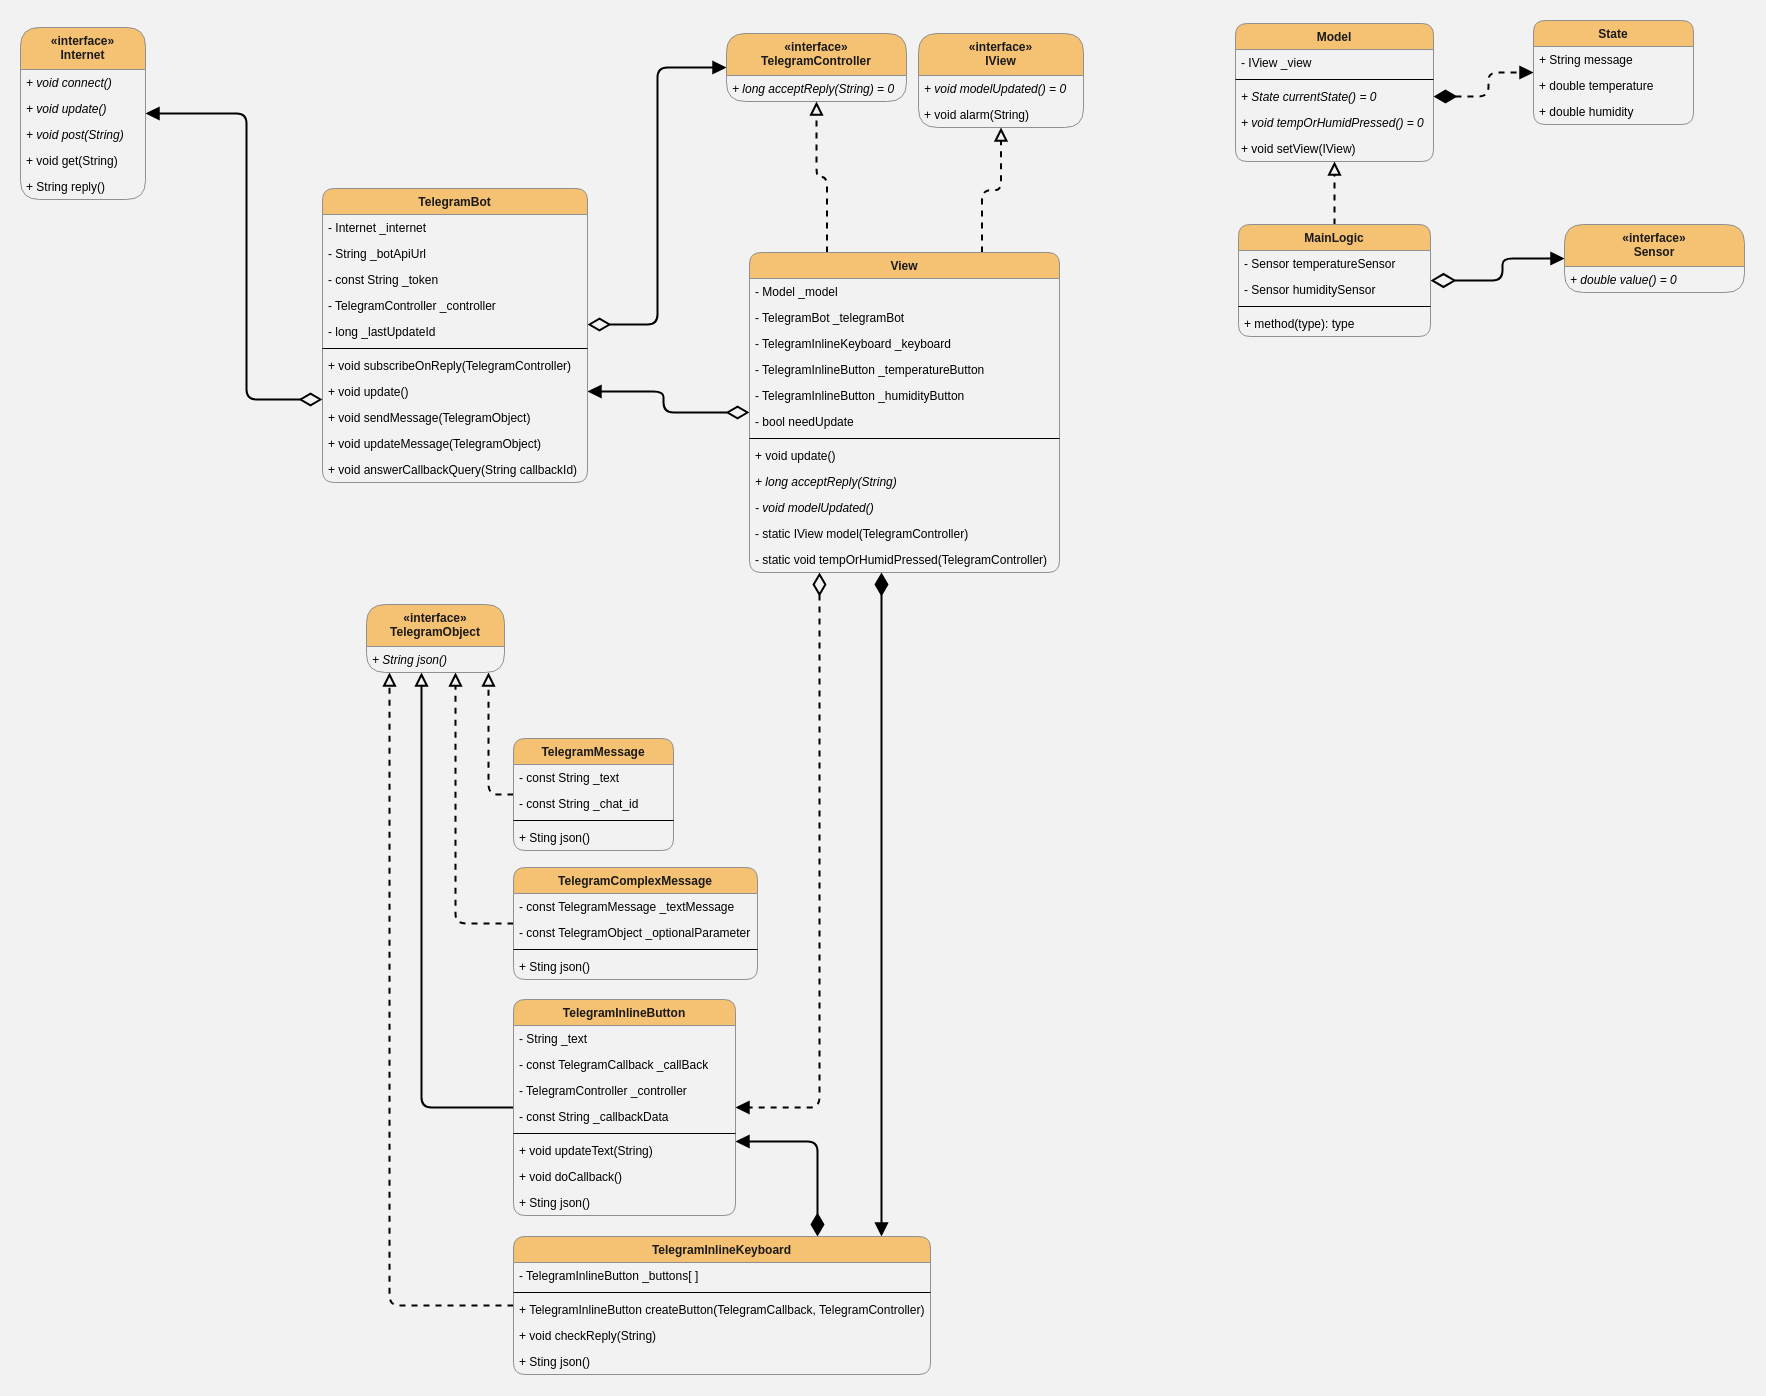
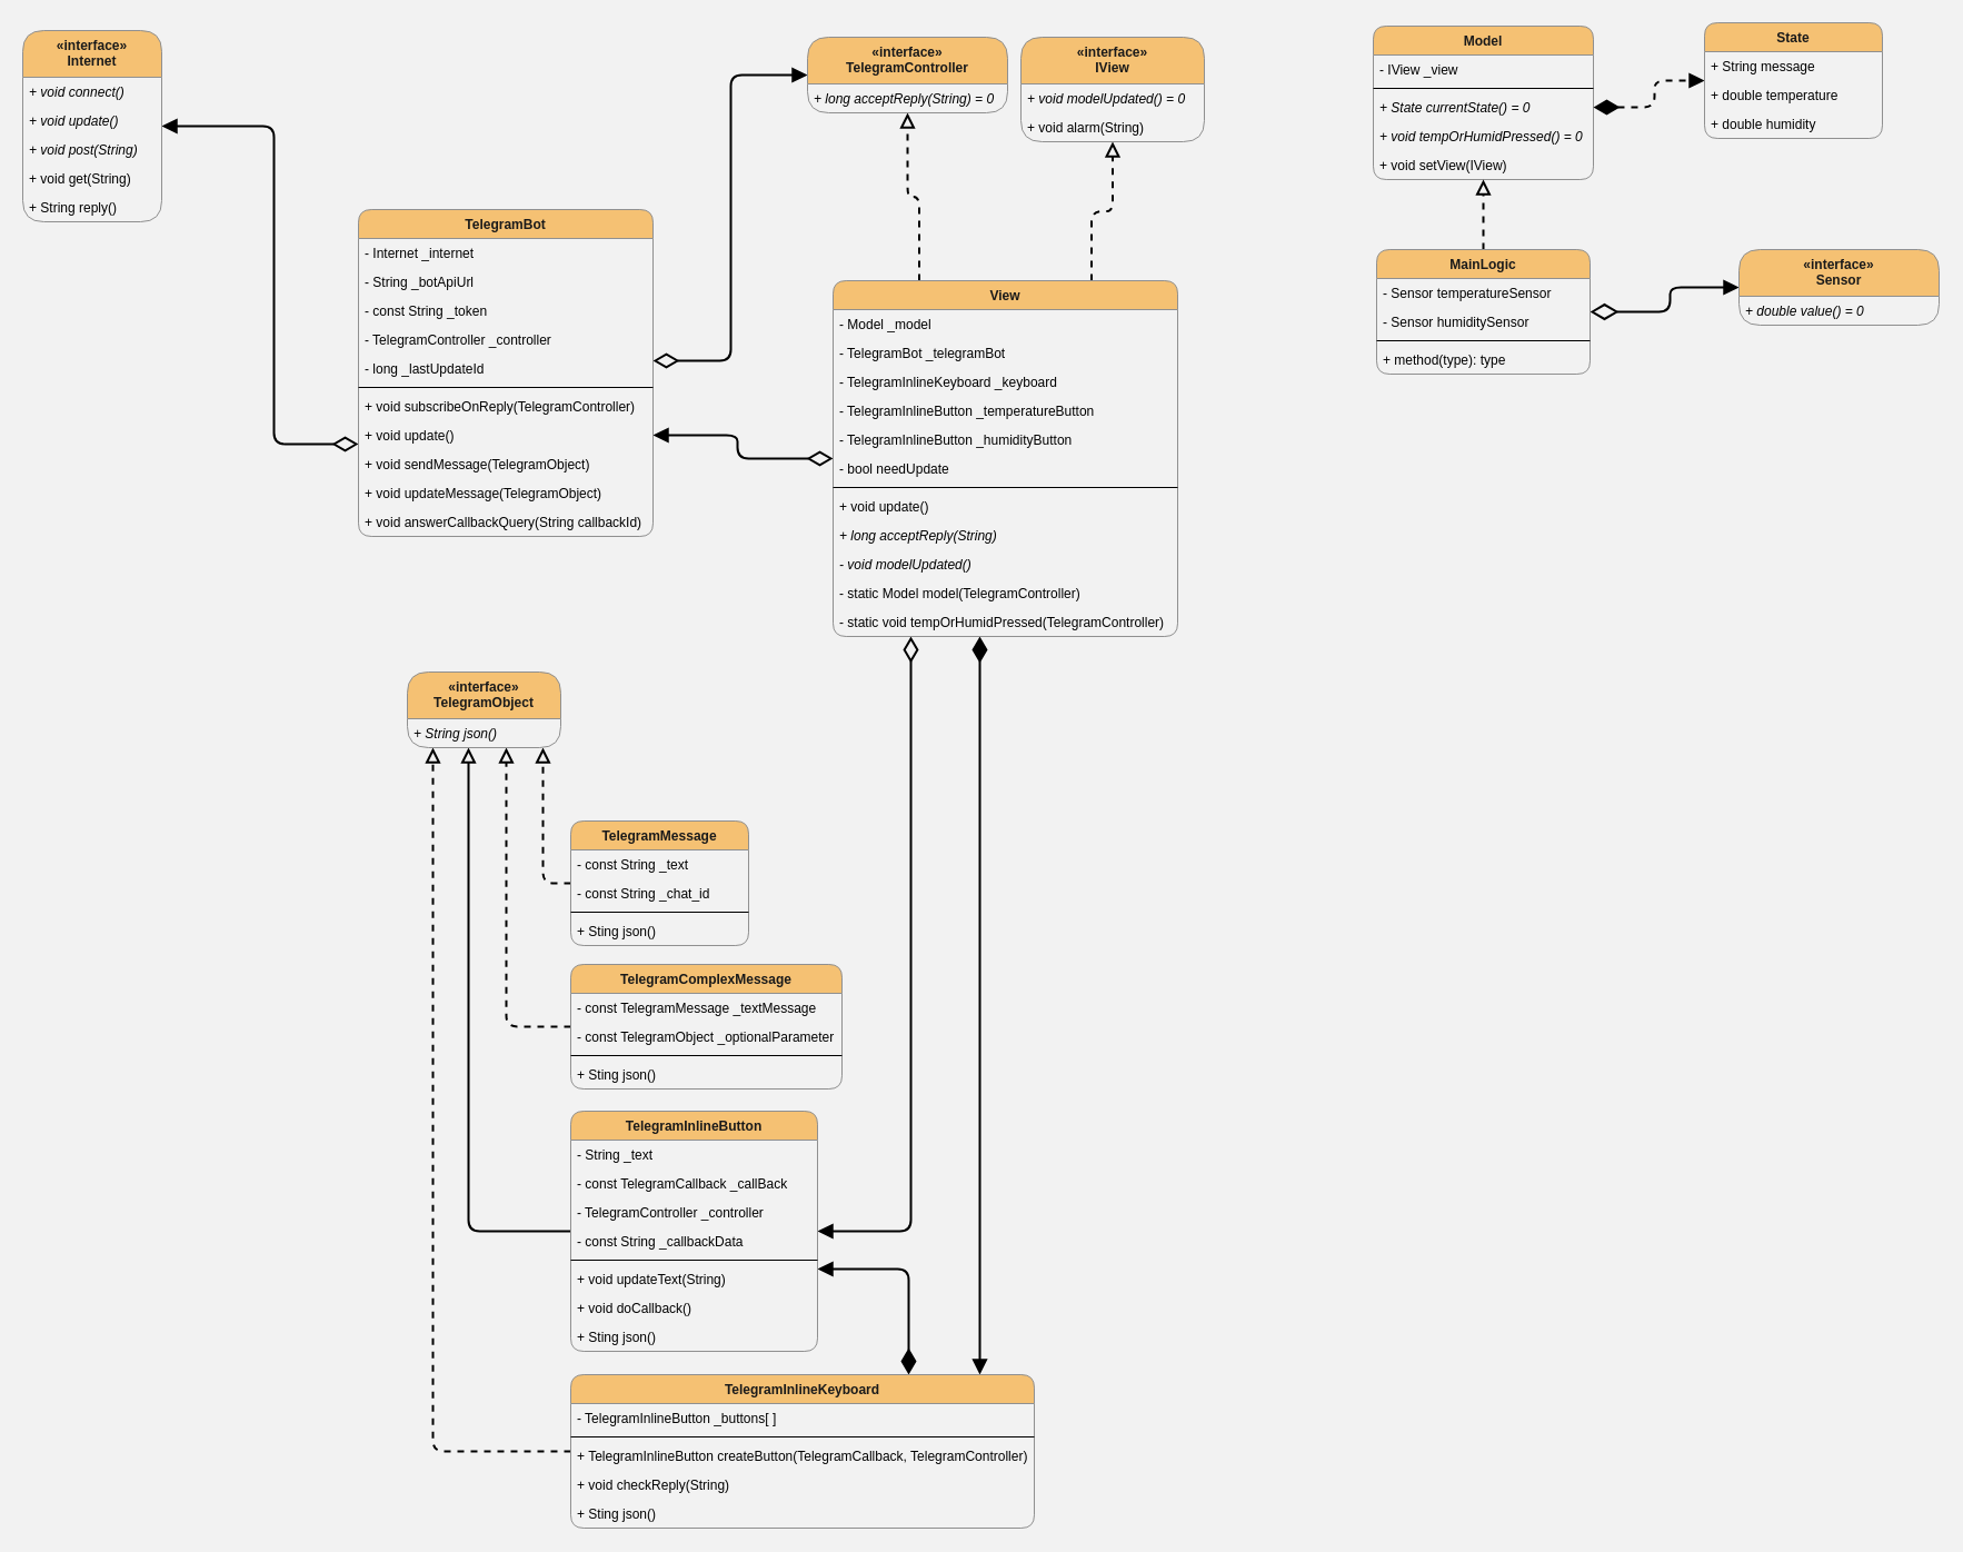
- <mxCell id="32" value="- static IView model(TelegramController)" style="text;strokeColor=none;fillColor=none;align=left;verticalAlign=top;spacingLeft=4;spacingRight=4;overflow=hidden;rotatable=0;points=[[0,0.5],[1,0.5]];portConstraint=eastwest;" parent="21" vertex="1"><mxGeometry y="268" width="310" height="26" as="geometry" /></mxCell>
+ <mxCell id="32" value="- static Model model(TelegramController)" style="text;strokeColor=none;fillColor=none;align=left;verticalAlign=top;spacingLeft=4;spacingRight=4;overflow=hidden;rotatable=0;points=[[0,0.5],[1,0.5]];portConstraint=eastwest;" parent="21" vertex="1"><mxGeometry y="268" width="310" height="26" as="geometry" /></mxCell>
- <mxCell id="20" style="edgeStyle=orthogonalEdgeStyle;jumpSize=6;orthogonalLoop=1;jettySize=auto;html=1;startArrow=diamondThin;startFill=0;startSize=18;endArrow=block;endFill=1;endSize=9;strokeWidth=2;fontColor=#1A1A1A;dashed=1;" edge="1" parent="1" source="21" target="82"><mxGeometry relative="1" as="geometry"><Array as="points"><mxPoint x="819" y="1107" /></Array></mxGeometry></mxCell>
+ <mxCell id="20" style="edgeStyle=orthogonalEdgeStyle;jumpSize=6;orthogonalLoop=1;jettySize=auto;html=1;startArrow=diamondThin;startFill=0;startSize=18;endArrow=block;endFill=1;endSize=9;strokeWidth=2;fontColor=#1A1A1A;" edge="1" parent="1" source="21" target="82"><mxGeometry relative="1" as="geometry"><Array as="points"><mxPoint x="819" y="1107" /></Array></mxGeometry></mxCell>
